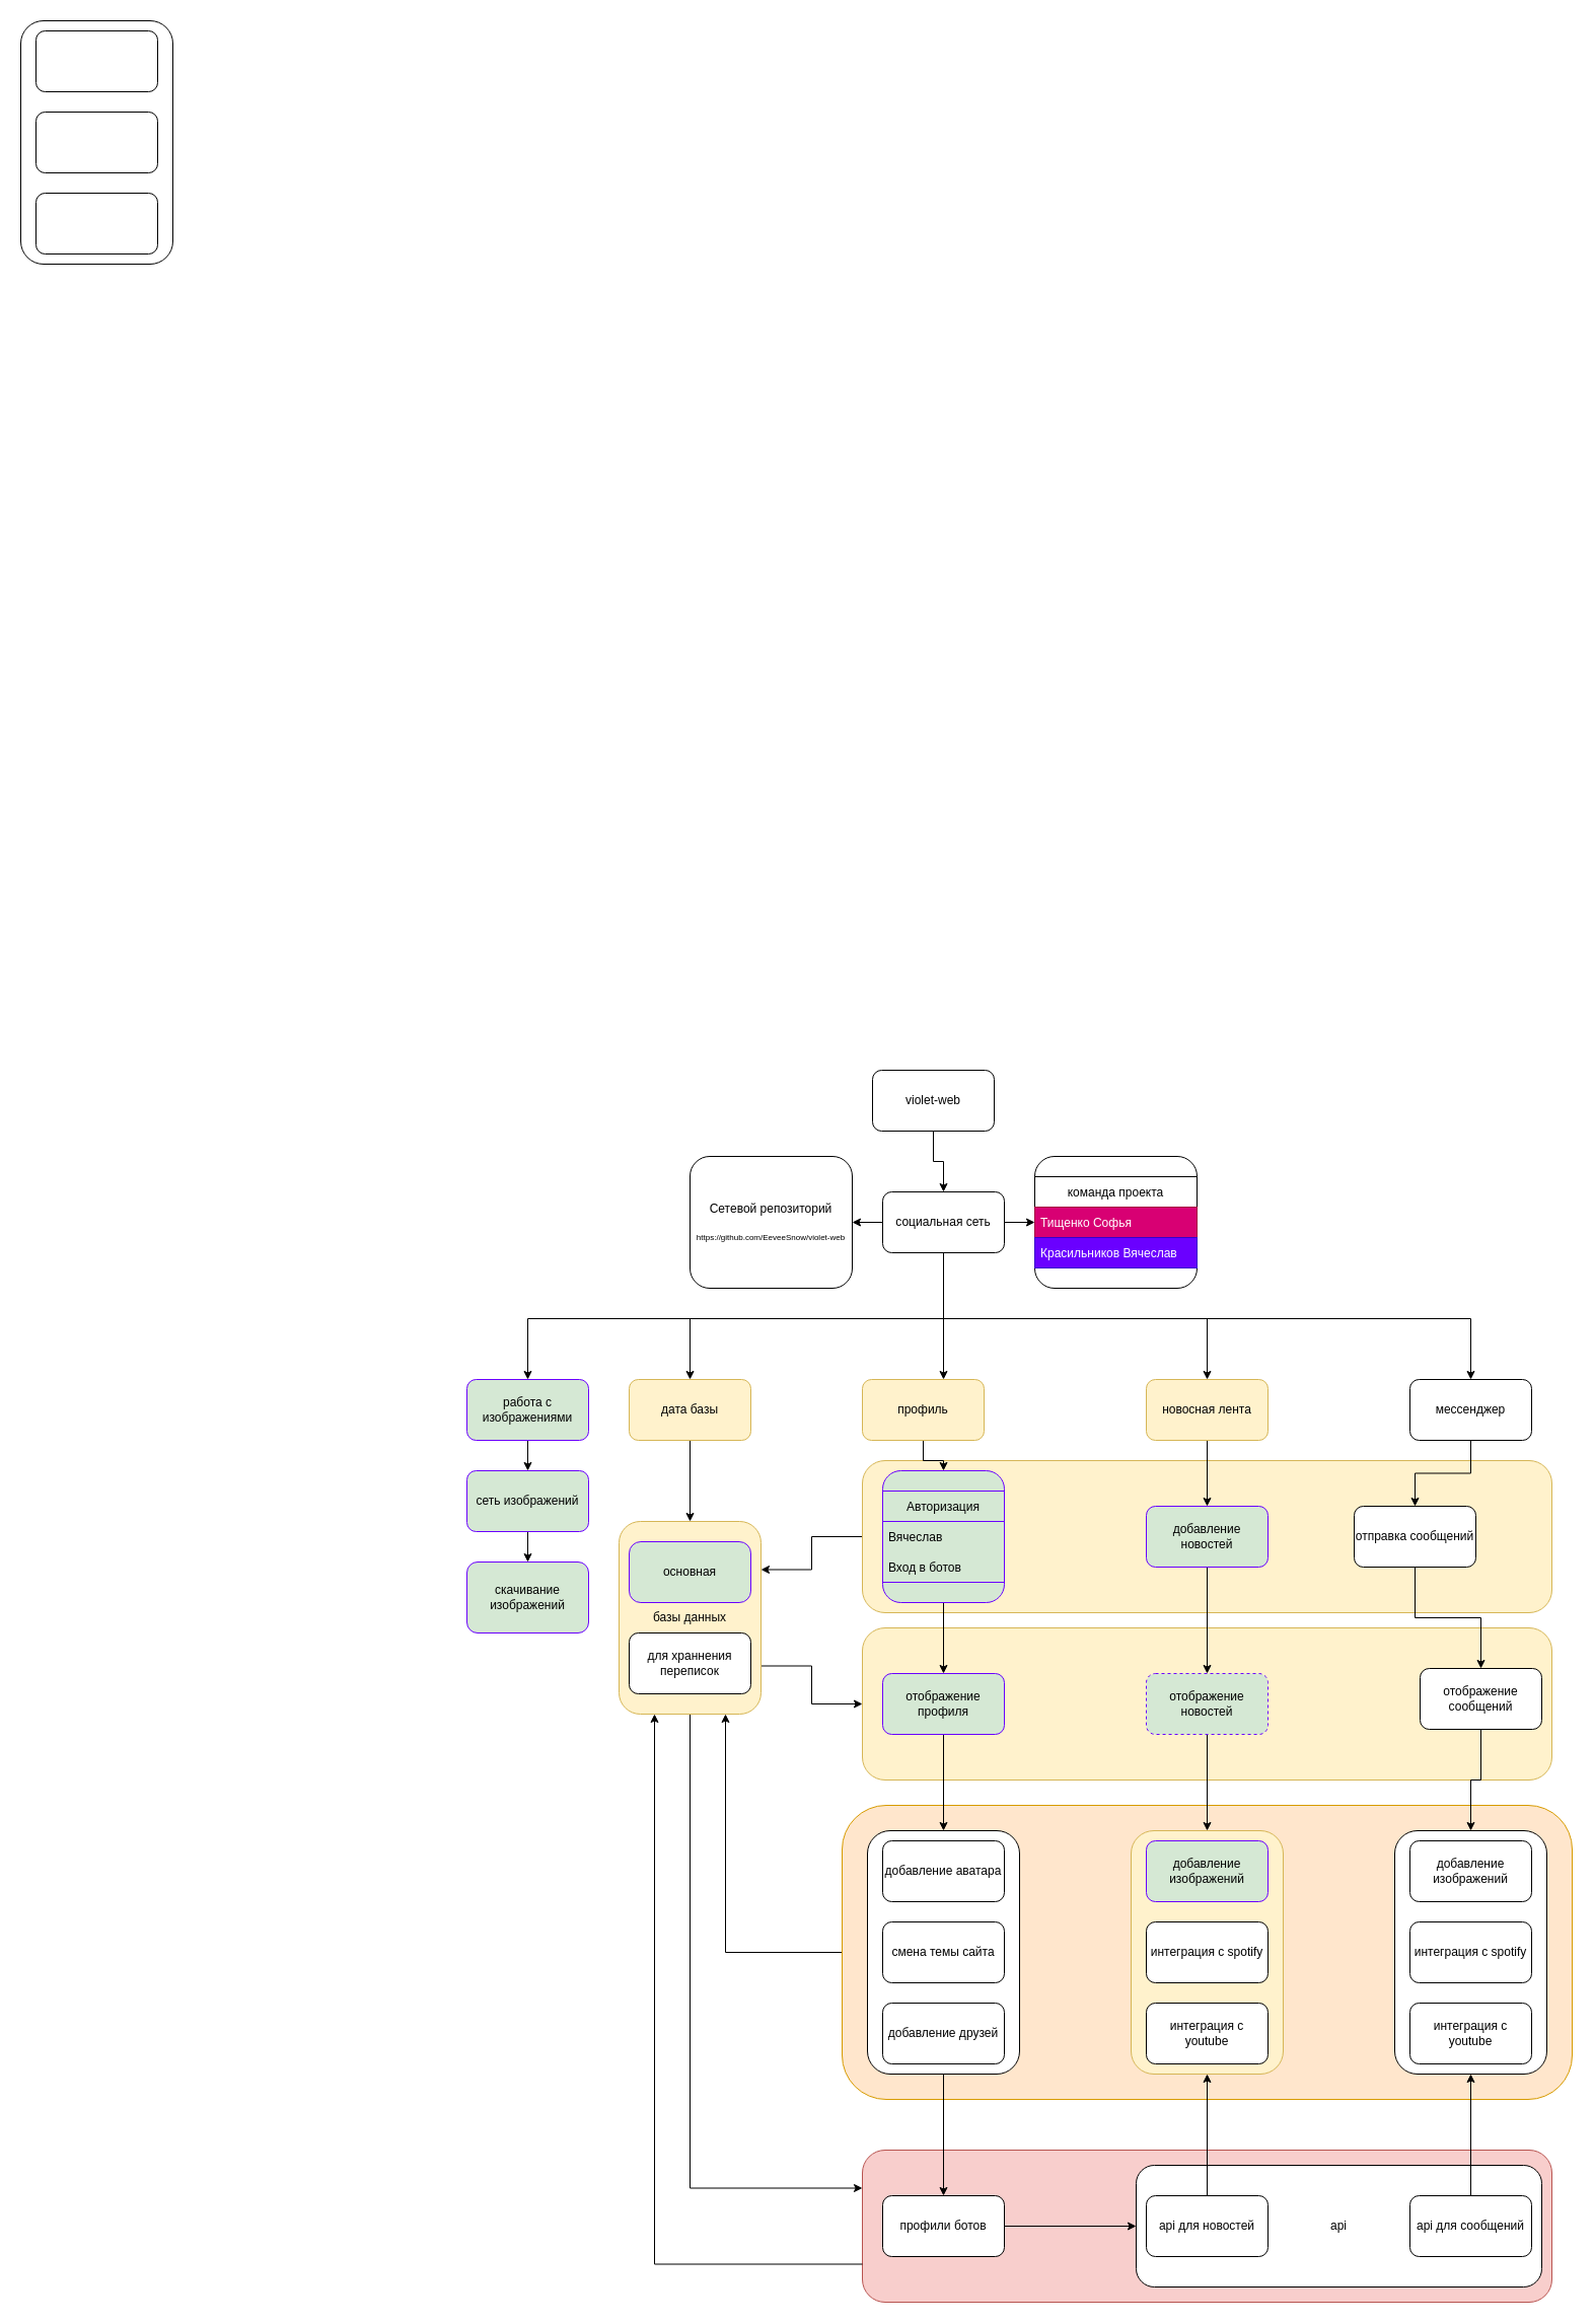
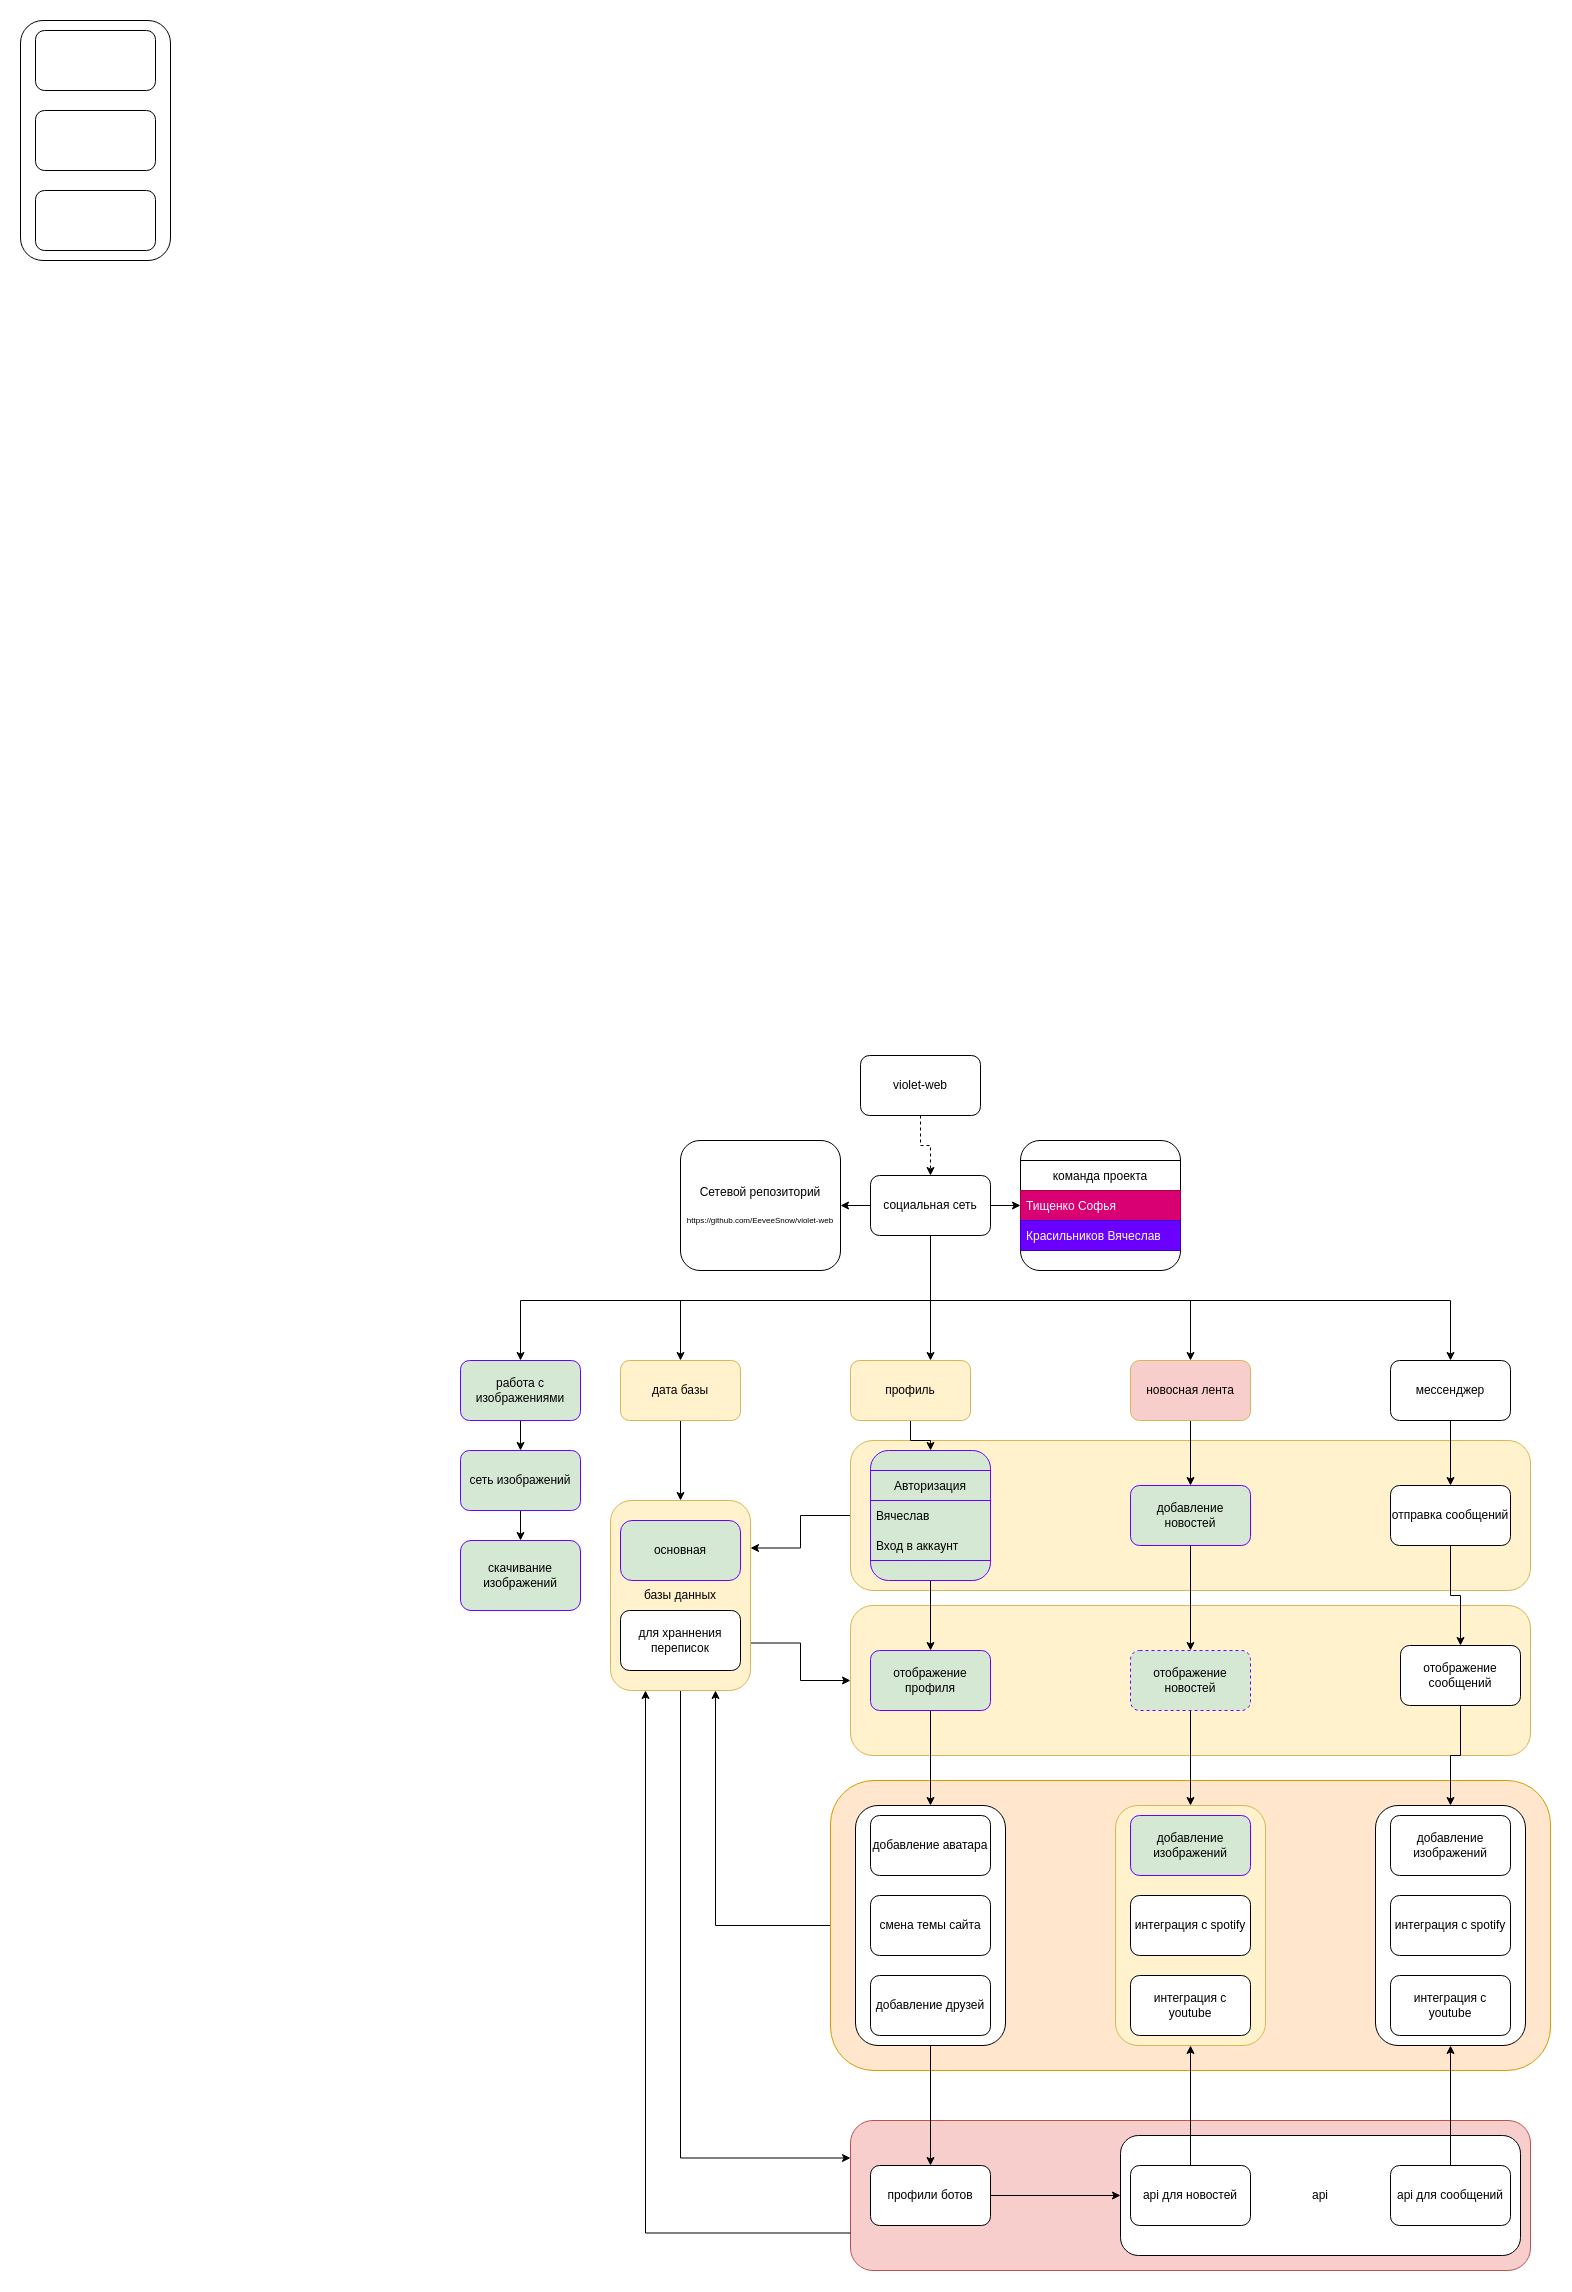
- <mxCell id="10" value="" style="edgeStyle=orthogonalEdgeStyle;rounded=0;orthogonalLoop=1;jettySize=auto;html=1;" parent="1" source="11" target="19" edge="1"><mxGeometry relative="1" as="geometry" /></mxCell>
+ <mxCell id="10" value="" style="edgeStyle=orthogonalEdgeStyle;rounded=0;orthogonalLoop=1;jettySize=auto;html=1;dashed=1;" parent="1" source="11" target="19" edge="1"><mxGeometry relative="1" as="geometry" /></mxCell>
- <mxCell id="22" value="новосная лента" style="whiteSpace=wrap;html=1;rounded=1;fillColor=#fff2cc;strokeColor=#d6b656;" parent="1" vertex="1"><mxGeometry x="1130" y="1360" width="120" height="60" as="geometry" /></mxCell>
+ <mxCell id="22" value="новосная лента" style="whiteSpace=wrap;html=1;rounded=1;fillColor=#f8cecc;strokeColor=#d6b656;" parent="1" vertex="1"><mxGeometry x="1130" y="1360" width="120" height="60" as="geometry" /></mxCell>
- <mxCell id="43" value="отправка сообщений" style="whiteSpace=wrap;html=1;rounded=1;" parent="1" vertex="1"><mxGeometry x="1335" y="1485" width="120" height="60" as="geometry" /></mxCell>
+ <mxCell id="43" value="отправка сообщений" style="whiteSpace=wrap;html=1;rounded=1;" parent="1" vertex="1"><mxGeometry x="1390" y="1485" width="120" height="60" as="geometry" /></mxCell>
- <mxCell id="59" value="Вход в ботов" style="text;strokeColor=none;fillColor=none;align=left;verticalAlign=middle;spacingLeft=4;spacingRight=4;overflow=hidden;points=[[0,0.5],[1,0.5]];portConstraint=eastwest;rotatable=0;" vertex="1" parent="57"><mxGeometry y="60" width="120" height="30" as="geometry" /></mxCell>
+ <mxCell id="59" value="Вход в аккаунт" style="text;strokeColor=none;fillColor=none;align=left;verticalAlign=middle;spacingLeft=4;spacingRight=4;overflow=hidden;points=[[0,0.5],[1,0.5]];portConstraint=eastwest;rotatable=0;" vertex="1" parent="57"><mxGeometry y="60" width="120" height="30" as="geometry" /></mxCell>
